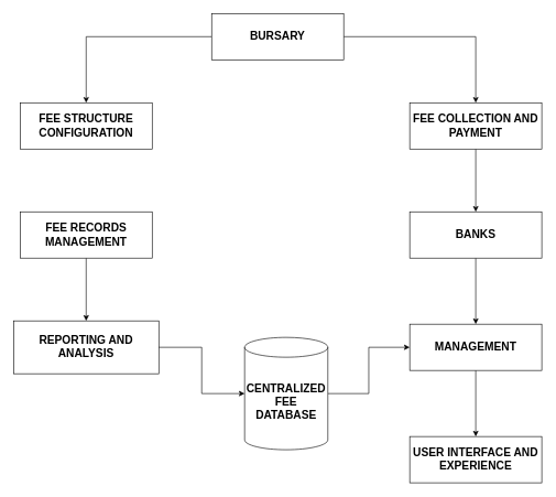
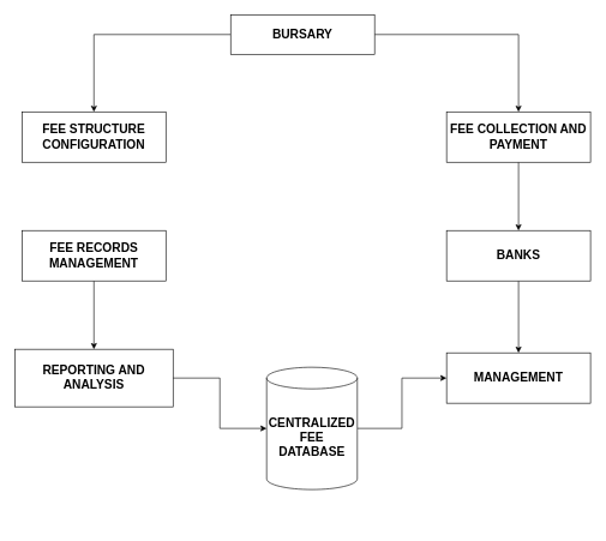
- <mxCell id="10" value="&lt;font style=&quot;font-size: 17px;&quot;&gt;&lt;b&gt;BURSARY&lt;/b&gt;&lt;/font&gt;" style="rounded=0;whiteSpace=wrap;html=1;" vertex="1" parent="1"><mxGeometry x="320" y="20" width="200" height="70" as="geometry" /></mxCell>
+ <mxCell id="10" value="&lt;font style=&quot;font-size: 17px;&quot;&gt;&lt;b&gt;BURSARY&lt;/b&gt;&lt;/font&gt;" style="rounded=0;whiteSpace=wrap;html=1;" vertex="1" parent="1"><mxGeometry x="320" y="20" width="200" height="55" as="geometry" /></mxCell>
- <mxCell id="11" style="edgeStyle=orthogonalEdgeStyle;rounded=0;orthogonalLoop=1;jettySize=auto;html=1;entryX=0.5;entryY=0;entryDx=0;entryDy=0;" edge="1" parent="1" source="12" target="7"><mxGeometry relative="1" as="geometry" /></mxCell>
- <mxCell id="7" value="&lt;font style=&quot;font-size: 17px;&quot;&gt;&lt;b&gt;USER INTERFACE AND EXPERIENCE&lt;/b&gt;&lt;/font&gt;" style="rounded=0;whiteSpace=wrap;html=1;" vertex="1" parent="1"><mxGeometry x="620" y="660" width="200" height="70" as="geometry" /></mxCell>
